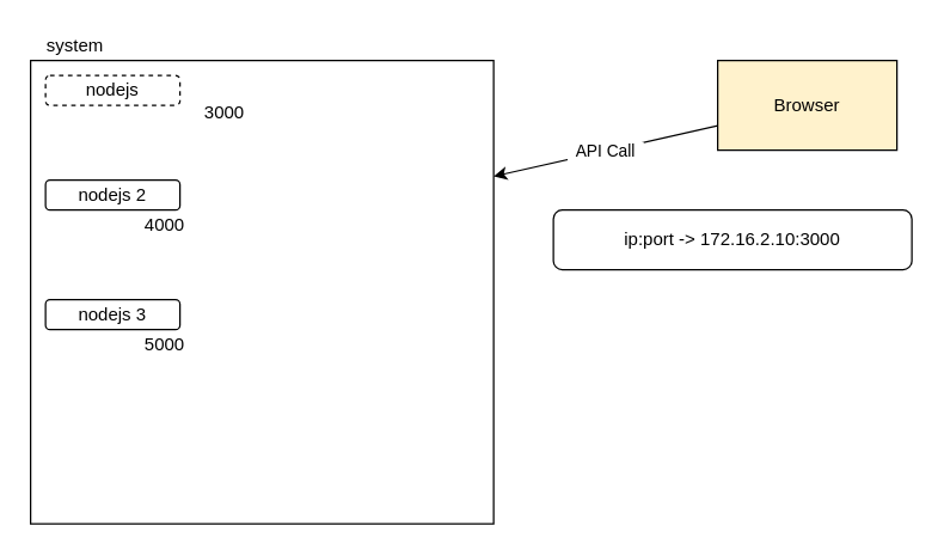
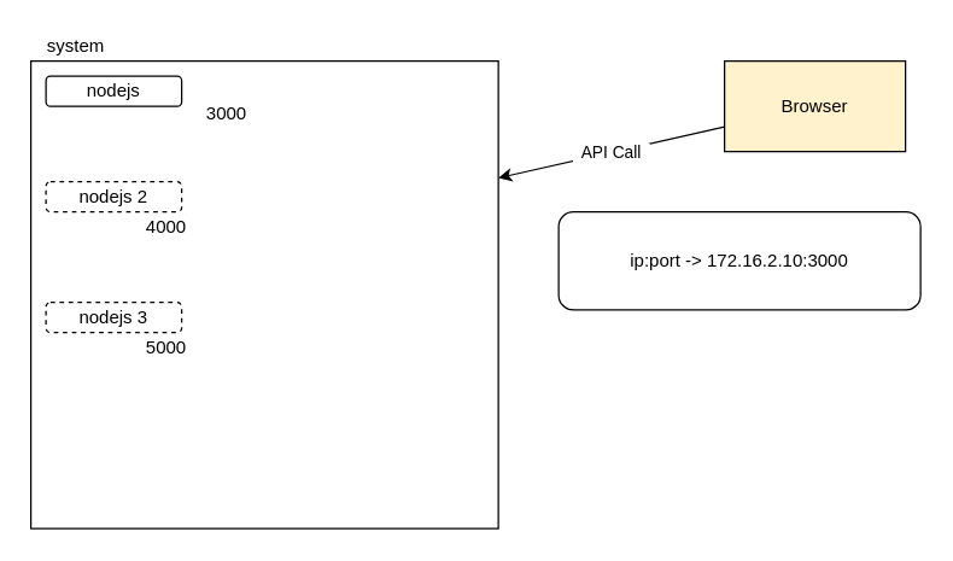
- <mxCell id="6" value="nodejs" style="rounded=1;whiteSpace=wrap;html=1;dashed=1;" parent="1" vertex="1"><mxGeometry x="30" y="50" width="90" height="20" as="geometry" /></mxCell>
+ <mxCell id="6" value="nodejs" style="rounded=1;whiteSpace=wrap;html=1;" parent="1" vertex="1"><mxGeometry x="30" y="50" width="90" height="20" as="geometry" /></mxCell>
- <mxCell id="9" value="nodejs 2" style="rounded=1;whiteSpace=wrap;html=1;" parent="1" vertex="1"><mxGeometry x="30" y="120" width="90" height="20" as="geometry" /></mxCell>
+ <mxCell id="9" value="nodejs 2" style="rounded=1;whiteSpace=wrap;html=1;dashed=1;" parent="1" vertex="1"><mxGeometry x="30" y="120" width="90" height="20" as="geometry" /></mxCell>
- <mxCell id="11" value="ip:port -&amp;gt; 172.16.2.10:3000" style="rounded=1;whiteSpace=wrap;html=1;" parent="1" vertex="1"><mxGeometry x="370" y="140" width="240" height="40" as="geometry" /></mxCell>
+ <mxCell id="11" value="ip:port -&amp;gt; 172.16.2.10:3000" style="rounded=1;whiteSpace=wrap;html=1;" parent="1" vertex="1"><mxGeometry x="370" y="140" width="240" height="65" as="geometry" /></mxCell>
- <mxCell id="10" value="nodejs 3" style="rounded=1;whiteSpace=wrap;html=1;" parent="1" vertex="1"><mxGeometry x="30" y="200" width="90" height="20" as="geometry" /></mxCell>
+ <mxCell id="10" value="nodejs 3" style="rounded=1;whiteSpace=wrap;html=1;dashed=1;" parent="1" vertex="1"><mxGeometry x="30" y="200" width="90" height="20" as="geometry" /></mxCell>
